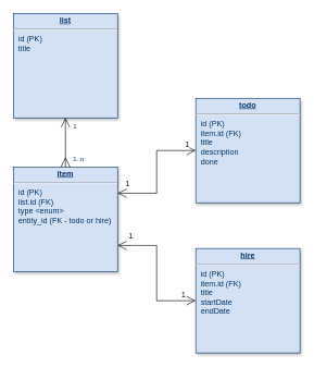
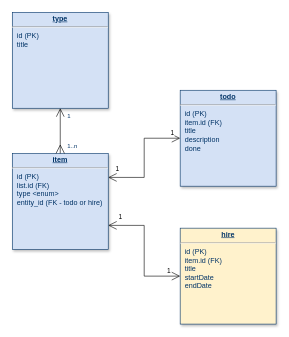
- <mxCell id="9" value="&lt;p style=&quot;margin: 0px; margin-top: 4px; text-align: center; text-decoration: underline;&quot;&gt;&lt;strong&gt;list&lt;/strong&gt;&lt;/p&gt;&lt;hr&gt;&lt;p style=&quot;margin: 0px; margin-left: 8px;&quot;&gt;id (PK)&lt;/p&gt;&lt;p style=&quot;margin: 0px; margin-left: 8px;&quot;&gt;title&lt;/p&gt;" style="verticalAlign=top;align=left;overflow=fill;fontSize=12;fontFamily=Helvetica;html=1;strokeColor=#003366;shadow=1;fillColor=#D4E1F5;fontColor=#003366" parent="1" vertex="1"><mxGeometry x="20" y="20" width="160" height="160" as="geometry" /></mxCell>
+ <mxCell id="9" value="&lt;p style=&quot;margin: 0px; margin-top: 4px; text-align: center; text-decoration: underline;&quot;&gt;&lt;strong&gt;type&lt;/strong&gt;&lt;/p&gt;&lt;hr&gt;&lt;p style=&quot;margin: 0px; margin-left: 8px;&quot;&gt;id (PK)&lt;/p&gt;&lt;p style=&quot;margin: 0px; margin-left: 8px;&quot;&gt;title&lt;/p&gt;" style="verticalAlign=top;align=left;overflow=fill;fontSize=12;fontFamily=Helvetica;html=1;strokeColor=#003366;shadow=1;fillColor=#D4E1F5;fontColor=#003366" parent="1" vertex="1"><mxGeometry x="20" y="20" width="160" height="160" as="geometry" /></mxCell>
- <mxCell id="14" value="&lt;p style=&quot;margin: 0px; margin-top: 4px; text-align: center; text-decoration: underline;&quot;&gt;&lt;strong&gt;hire&lt;/strong&gt;&lt;/p&gt;&lt;hr&gt;&lt;p style=&quot;margin: 0px; margin-left: 8px;&quot;&gt;id (PK)&lt;/p&gt;&lt;p style=&quot;margin: 0px; margin-left: 8px;&quot;&gt;item.id (FK)&lt;/p&gt;&lt;p style=&quot;margin: 0px; margin-left: 8px;&quot;&gt;title&lt;/p&gt;&lt;p style=&quot;margin: 0px; margin-left: 8px;&quot;&gt;startDate&lt;/p&gt;&lt;p style=&quot;margin: 0px; margin-left: 8px;&quot;&gt;endDate&lt;/p&gt;" style="verticalAlign=top;align=left;overflow=fill;fontSize=12;fontFamily=Helvetica;html=1;strokeColor=#003366;shadow=1;fillColor=#D4E1F5;fontColor=#003366" vertex="1" parent="1"><mxGeometry x="300" y="380" width="160" height="160" as="geometry" /></mxCell>
+ <mxCell id="14" value="&lt;p style=&quot;margin: 0px; margin-top: 4px; text-align: center; text-decoration: underline;&quot;&gt;&lt;strong&gt;hire&lt;/strong&gt;&lt;/p&gt;&lt;hr&gt;&lt;p style=&quot;margin: 0px; margin-left: 8px;&quot;&gt;id (PK)&lt;/p&gt;&lt;p style=&quot;margin: 0px; margin-left: 8px;&quot;&gt;item.id (FK)&lt;/p&gt;&lt;p style=&quot;margin: 0px; margin-left: 8px;&quot;&gt;title&lt;/p&gt;&lt;p style=&quot;margin: 0px; margin-left: 8px;&quot;&gt;startDate&lt;/p&gt;&lt;p style=&quot;margin: 0px; margin-left: 8px;&quot;&gt;endDate&lt;/p&gt;" style="verticalAlign=top;align=left;overflow=fill;fontSize=12;fontFamily=Helvetica;html=1;strokeColor=#003366;shadow=1;fillColor=#fff2cc;fontColor=#003366;" vertex="1" parent="1"><mxGeometry x="300" y="380" width="160" height="160" as="geometry" /></mxCell>
